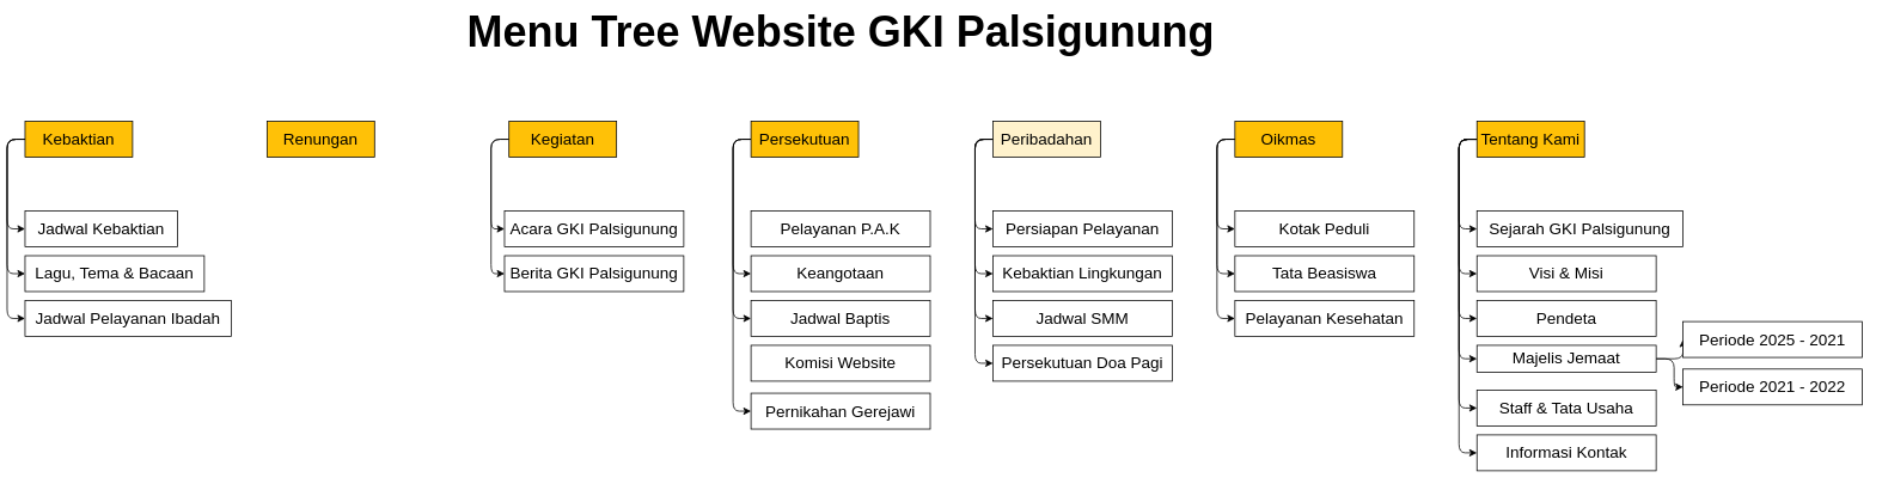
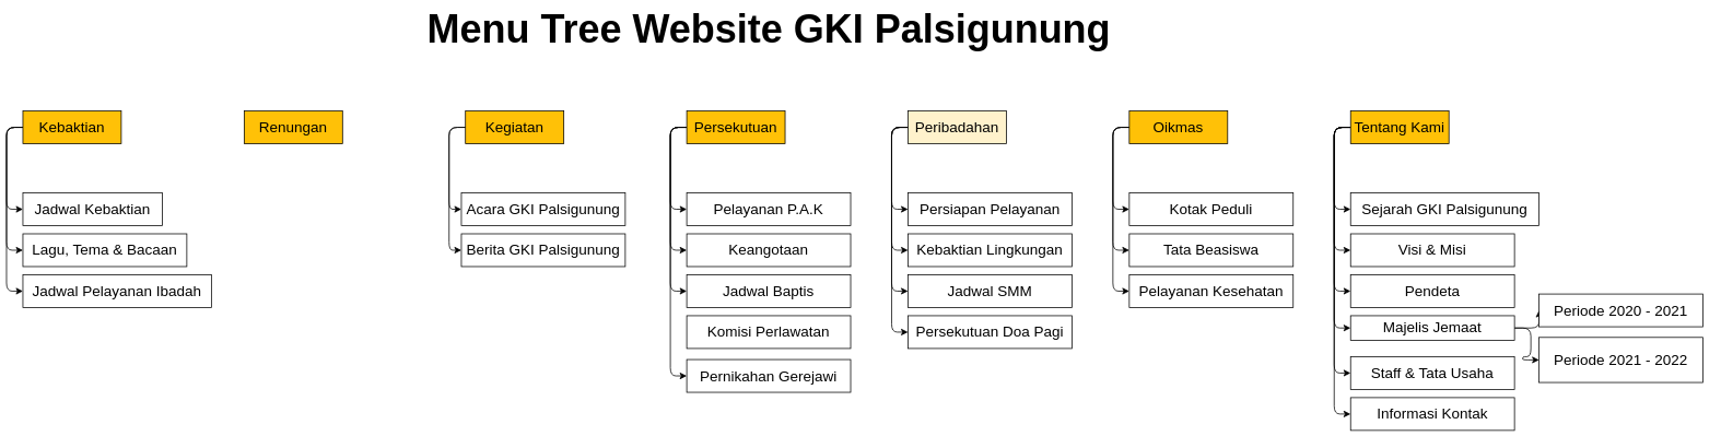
+ <mxCell id="10" style="edgeStyle=orthogonalEdgeStyle;orthogonalLoop=1;jettySize=auto;html=1;exitX=0;exitY=0.5;exitDx=0;exitDy=0;entryX=0;entryY=0.5;entryDx=0;entryDy=0;fontSize=18;" parent="1" source="14" target="36" edge="1"><mxGeometry relative="1" as="geometry" /></mxCell>
- <mxCell id="56" value="&lt;font style=&quot;font-size: 18px&quot;&gt;Periode 2025 - 2021&lt;/font&gt;" style="whiteSpace=wrap;html=1;rounded=0;" parent="1" vertex="1"><mxGeometry x="1870" y="358.5" width="200" height="40" as="geometry" /></mxCell>
+ <mxCell id="56" value="&lt;font style=&quot;font-size: 18px&quot;&gt;Periode 2020 - 2021&lt;/font&gt;" style="whiteSpace=wrap;html=1;rounded=0;" parent="1" vertex="1"><mxGeometry x="1870" y="358.5" width="200" height="40" as="geometry" /></mxCell>
- <mxCell id="39" value="&lt;font style=&quot;font-size: 18px&quot;&gt;Komisi Website&lt;/font&gt;" style="whiteSpace=wrap;html=1;rounded=0;" parent="1" vertex="1"><mxGeometry x="830" y="385" width="200" height="40" as="geometry" /></mxCell>
+ <mxCell id="39" value="&lt;font style=&quot;font-size: 18px&quot;&gt;Komisi Perlawatan&lt;/font&gt;" style="whiteSpace=wrap;html=1;rounded=0;" parent="1" vertex="1"><mxGeometry x="830" y="385" width="200" height="40" as="geometry" /></mxCell>
- <mxCell id="57" value="&lt;font style=&quot;font-size: 18px&quot;&gt;Periode 2021 - 2022&lt;/font&gt;" style="whiteSpace=wrap;html=1;rounded=0;" parent="1" vertex="1"><mxGeometry x="1870" y="411.5" width="200" height="40" as="geometry" /></mxCell>
+ <mxCell id="57" value="&lt;font style=&quot;font-size: 18px&quot;&gt;Periode 2021 - 2022&lt;/font&gt;" style="whiteSpace=wrap;html=1;rounded=0;" parent="1" vertex="1"><mxGeometry x="1870" y="411.5" width="200" height="55" as="geometry" /></mxCell>
